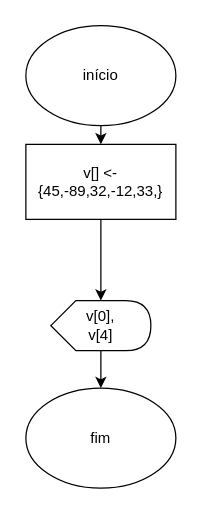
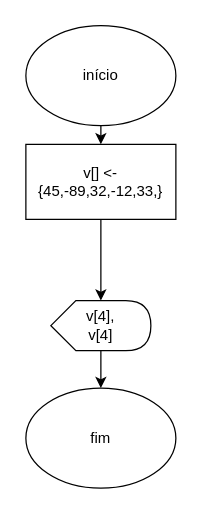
- <mxCell id="7" value="v[0],&lt;br&gt;v[4]" style="shape=display;whiteSpace=wrap;html=1;size=0.25;" parent="1" vertex="1"><mxGeometry x="40" y="240" width="80" height="40" as="geometry" /></mxCell>
+ <mxCell id="7" value="v[4],&lt;br&gt;v[4]" style="shape=display;whiteSpace=wrap;html=1;size=0.25;" parent="1" vertex="1"><mxGeometry x="40" y="240" width="80" height="40" as="geometry" /></mxCell>
